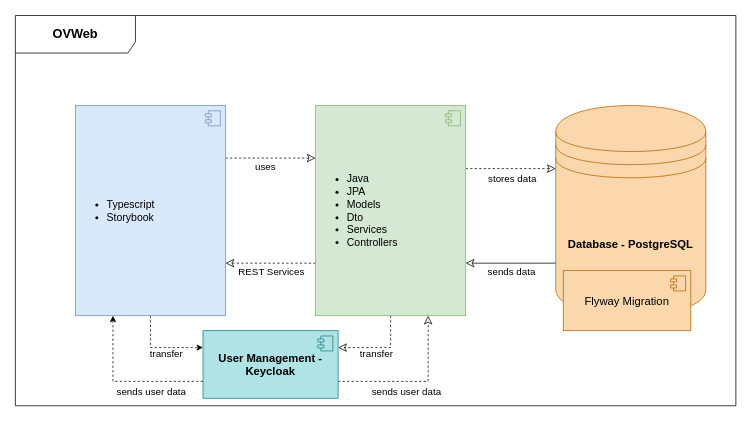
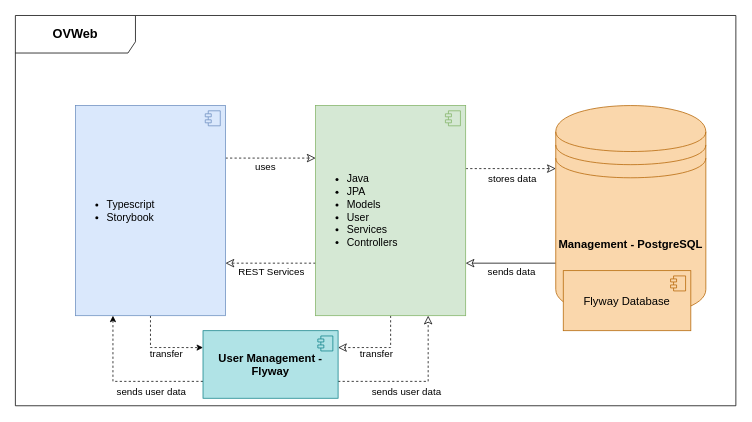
- <mxCell id="14" value="&lt;ul style=&quot;font-size: 13px;&quot;&gt;&lt;li style=&quot;font-size: 14px;&quot;&gt;&lt;font style=&quot;font-size: 14px;&quot;&gt;Java&lt;/font&gt;&lt;/li&gt;&lt;li style=&quot;font-size: 14px;&quot;&gt;&lt;font style=&quot;font-size: 14px;&quot;&gt;JPA&lt;/font&gt;&lt;/li&gt;&lt;li style=&quot;font-size: 14px;&quot;&gt;&lt;font style=&quot;font-size: 14px;&quot;&gt;Models&lt;/font&gt;&lt;/li&gt;&lt;li style=&quot;font-size: 14px;&quot;&gt;&lt;font style=&quot;font-size: 14px;&quot;&gt;Dto&lt;/font&gt;&lt;/li&gt;&lt;li style=&quot;font-size: 14px;&quot;&gt;&lt;font style=&quot;font-size: 14px;&quot;&gt;Services&lt;/font&gt;&lt;/li&gt;&lt;li style=&quot;font-size: 14px;&quot;&gt;&lt;font style=&quot;font-size: 14px;&quot;&gt;Controllers&lt;br&gt;&lt;/font&gt;&lt;/li&gt;&lt;/ul&gt;" style="html=1;dropTarget=0;whiteSpace=wrap;align=left;fillColor=#d5e8d4;strokeColor=#82b366;" parent="1" vertex="1"><mxGeometry x="420" y="140" width="200" height="280" as="geometry" /></mxCell>
+ <mxCell id="14" value="&lt;ul style=&quot;font-size: 13px;&quot;&gt;&lt;li style=&quot;font-size: 14px;&quot;&gt;&lt;font style=&quot;font-size: 14px;&quot;&gt;Java&lt;/font&gt;&lt;/li&gt;&lt;li style=&quot;font-size: 14px;&quot;&gt;&lt;font style=&quot;font-size: 14px;&quot;&gt;JPA&lt;/font&gt;&lt;/li&gt;&lt;li style=&quot;font-size: 14px;&quot;&gt;&lt;font style=&quot;font-size: 14px;&quot;&gt;Models&lt;/font&gt;&lt;/li&gt;&lt;li style=&quot;font-size: 14px;&quot;&gt;&lt;font style=&quot;font-size: 14px;&quot;&gt;User&lt;/font&gt;&lt;/li&gt;&lt;li style=&quot;font-size: 14px;&quot;&gt;&lt;font style=&quot;font-size: 14px;&quot;&gt;Services&lt;/font&gt;&lt;/li&gt;&lt;li style=&quot;font-size: 14px;&quot;&gt;&lt;font style=&quot;font-size: 14px;&quot;&gt;Controllers&lt;br&gt;&lt;/font&gt;&lt;/li&gt;&lt;/ul&gt;" style="html=1;dropTarget=0;whiteSpace=wrap;align=left;fillColor=#d5e8d4;strokeColor=#82b366;" parent="1" vertex="1"><mxGeometry x="420" y="140" width="200" height="280" as="geometry" /></mxCell>
- <mxCell id="18" value="&lt;font style=&quot;font-size: 15px;&quot;&gt;&lt;b&gt;Database - PostgreSQL&lt;/b&gt;&lt;br&gt;&lt;/font&gt;" style="shape=datastore;whiteSpace=wrap;html=1;fillColor=#fad7ac;strokeColor=#b46504;" parent="1" vertex="1"><mxGeometry x="740" y="140" width="200" height="280" as="geometry" /></mxCell>
+ <mxCell id="18" value="&lt;font style=&quot;font-size: 15px;&quot;&gt;&lt;b&gt;Management - PostgreSQL&lt;/b&gt;&lt;br&gt;&lt;/font&gt;" style="shape=datastore;whiteSpace=wrap;html=1;fillColor=#fad7ac;strokeColor=#b46504;" parent="1" vertex="1"><mxGeometry x="740" y="140" width="200" height="280" as="geometry" /></mxCell>
- <mxCell id="19" value="&lt;font style=&quot;font-size: 15px;&quot;&gt;Flyway Migration&lt;/font&gt;" style="html=1;dropTarget=0;whiteSpace=wrap;fillColor=#fad7ac;strokeColor=#b46504;" parent="1" vertex="1"><mxGeometry x="750" y="360" width="170" height="80" as="geometry" /></mxCell>
+ <mxCell id="19" value="&lt;font style=&quot;font-size: 15px;&quot;&gt;Flyway Database&lt;/font&gt;" style="html=1;dropTarget=0;whiteSpace=wrap;fillColor=#fad7ac;strokeColor=#b46504;" parent="1" vertex="1"><mxGeometry x="750" y="360" width="170" height="80" as="geometry" /></mxCell>
- <mxCell id="24" value="&lt;font style=&quot;font-size: 15px;&quot;&gt;&lt;b&gt;User Management -Keycloak&lt;br&gt;&lt;/b&gt;&lt;/font&gt;" style="html=1;dropTarget=0;whiteSpace=wrap;fillColor=#b0e3e6;strokeColor=#0e8088;" parent="1" vertex="1"><mxGeometry x="270" y="440" width="180" height="90" as="geometry" /></mxCell>
+ <mxCell id="24" value="&lt;font style=&quot;font-size: 15px;&quot;&gt;&lt;b&gt;User Management -Flyway&lt;br&gt;&lt;/b&gt;&lt;/font&gt;" style="html=1;dropTarget=0;whiteSpace=wrap;fillColor=#b0e3e6;strokeColor=#0e8088;" parent="1" vertex="1"><mxGeometry x="270" y="440" width="180" height="90" as="geometry" /></mxCell>
